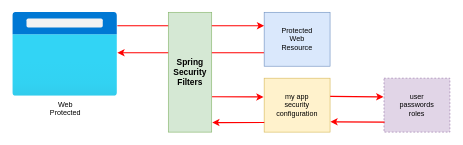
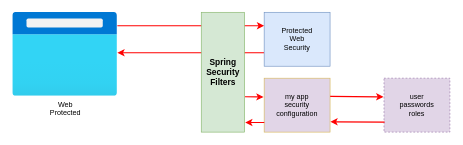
- <mxCell id="5" value="Protected&lt;div&gt;Web&lt;/div&gt;&lt;div&gt;Resource&lt;/div&gt;" style="rounded=0;whiteSpace=wrap;html=1;fillColor=#dae8fc;strokeColor=#6c8ebf;" vertex="1" parent="1"><mxGeometry x="440" y="20" width="110" height="90" as="geometry" /></mxCell>
+ <mxCell id="5" value="Protected&lt;div&gt;Web&lt;/div&gt;&lt;div&gt;Security&lt;/div&gt;" style="rounded=0;whiteSpace=wrap;html=1;fillColor=#dae8fc;strokeColor=#6c8ebf;" vertex="1" parent="1"><mxGeometry x="440" y="20" width="110" height="90" as="geometry" /></mxCell>
- <mxCell id="6" value="Spring&lt;div style=&quot;font-size: 14px;&quot;&gt;Security&lt;/div&gt;&lt;div style=&quot;font-size: 14px;&quot;&gt;Filters&lt;/div&gt;" style="rounded=0;whiteSpace=wrap;html=1;fillColor=#d5e8d4;strokeColor=#82b366;fontStyle=1;fontSize=14;" vertex="1" parent="1"><mxGeometry x="280" y="20" width="72.5" height="200" as="geometry" /></mxCell>
+ <mxCell id="6" value="Spring&lt;div style=&quot;font-size: 14px;&quot;&gt;Security&lt;/div&gt;&lt;div style=&quot;font-size: 14px;&quot;&gt;Filters&lt;/div&gt;" style="rounded=0;whiteSpace=wrap;html=1;fillColor=#d5e8d4;strokeColor=#82b366;fontStyle=1;fontSize=14;" vertex="1" parent="1"><mxGeometry x="335" y="20" width="72.5" height="200" as="geometry" /></mxCell>
- <mxCell id="7" value="my app&lt;div&gt;security&lt;/div&gt;&lt;div&gt;configuration&lt;/div&gt;" style="rounded=0;whiteSpace=wrap;html=1;fillColor=#fff2cc;strokeColor=#d6b656;" vertex="1" parent="1"><mxGeometry x="440" y="130" width="110" height="90" as="geometry" /></mxCell>
+ <mxCell id="7" value="my app&lt;div&gt;security&lt;/div&gt;&lt;div&gt;configuration&lt;/div&gt;" style="rounded=0;whiteSpace=wrap;html=1;fillColor=#e1d5e7;strokeColor=#d6b656;" vertex="1" parent="1"><mxGeometry x="440" y="130" width="110" height="90" as="geometry" /></mxCell>
